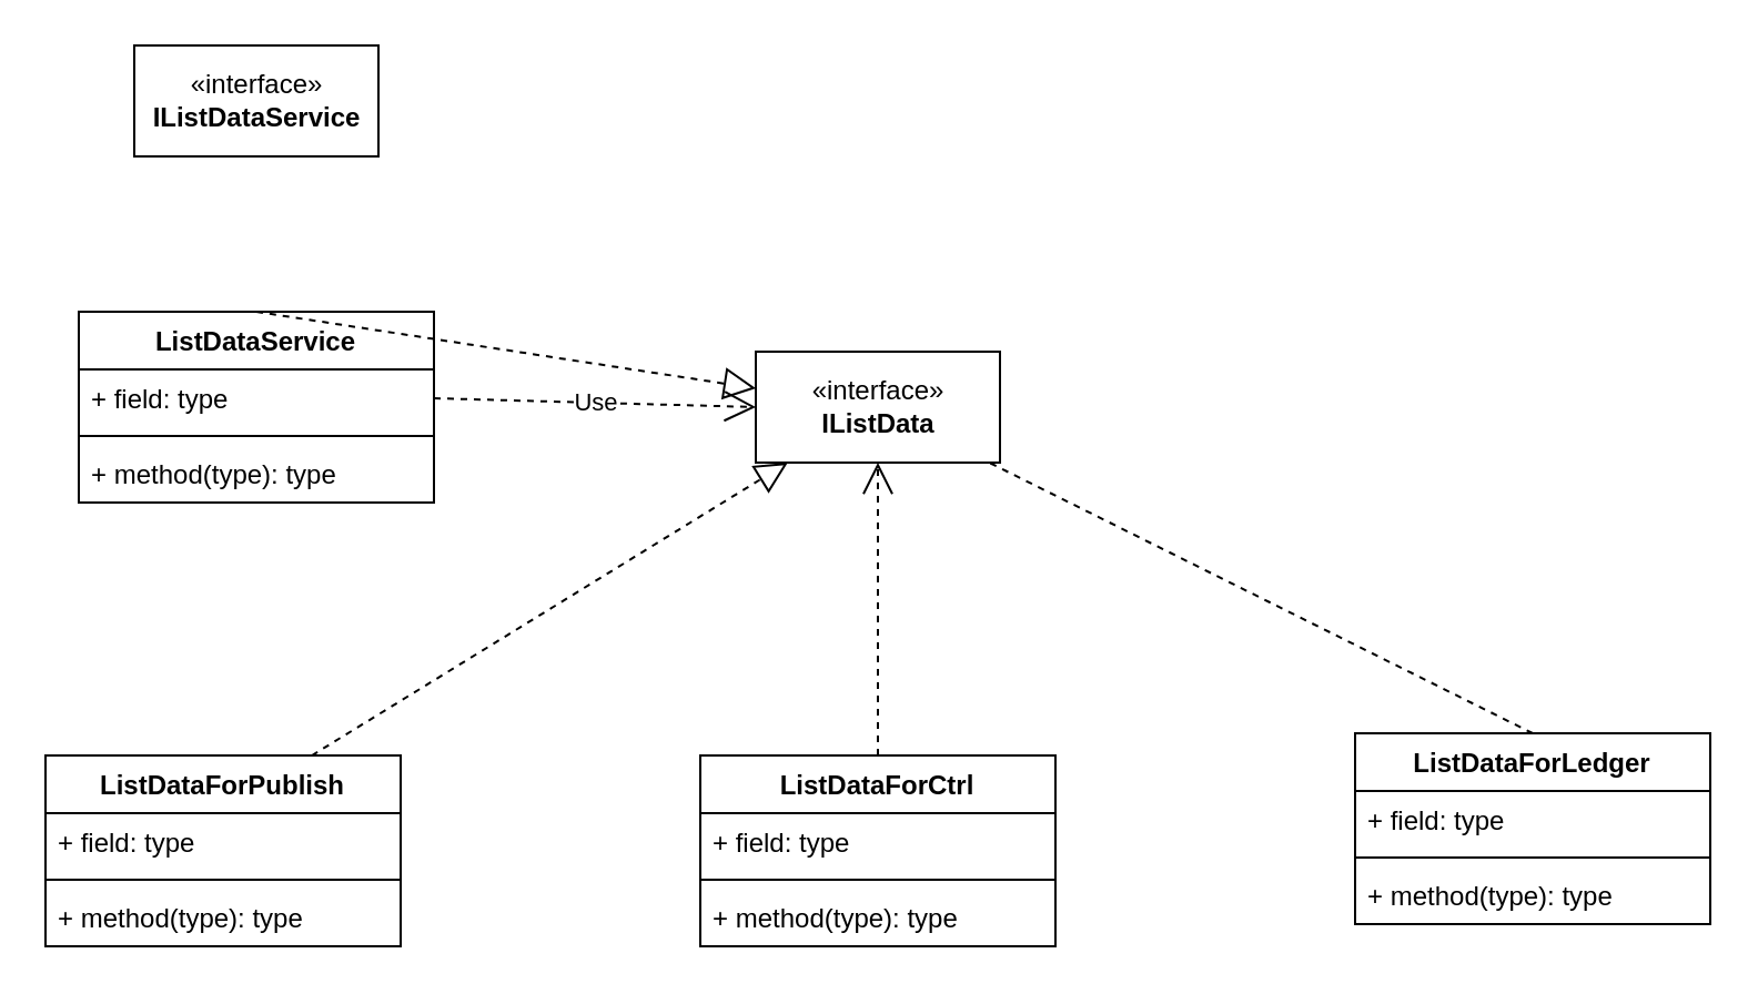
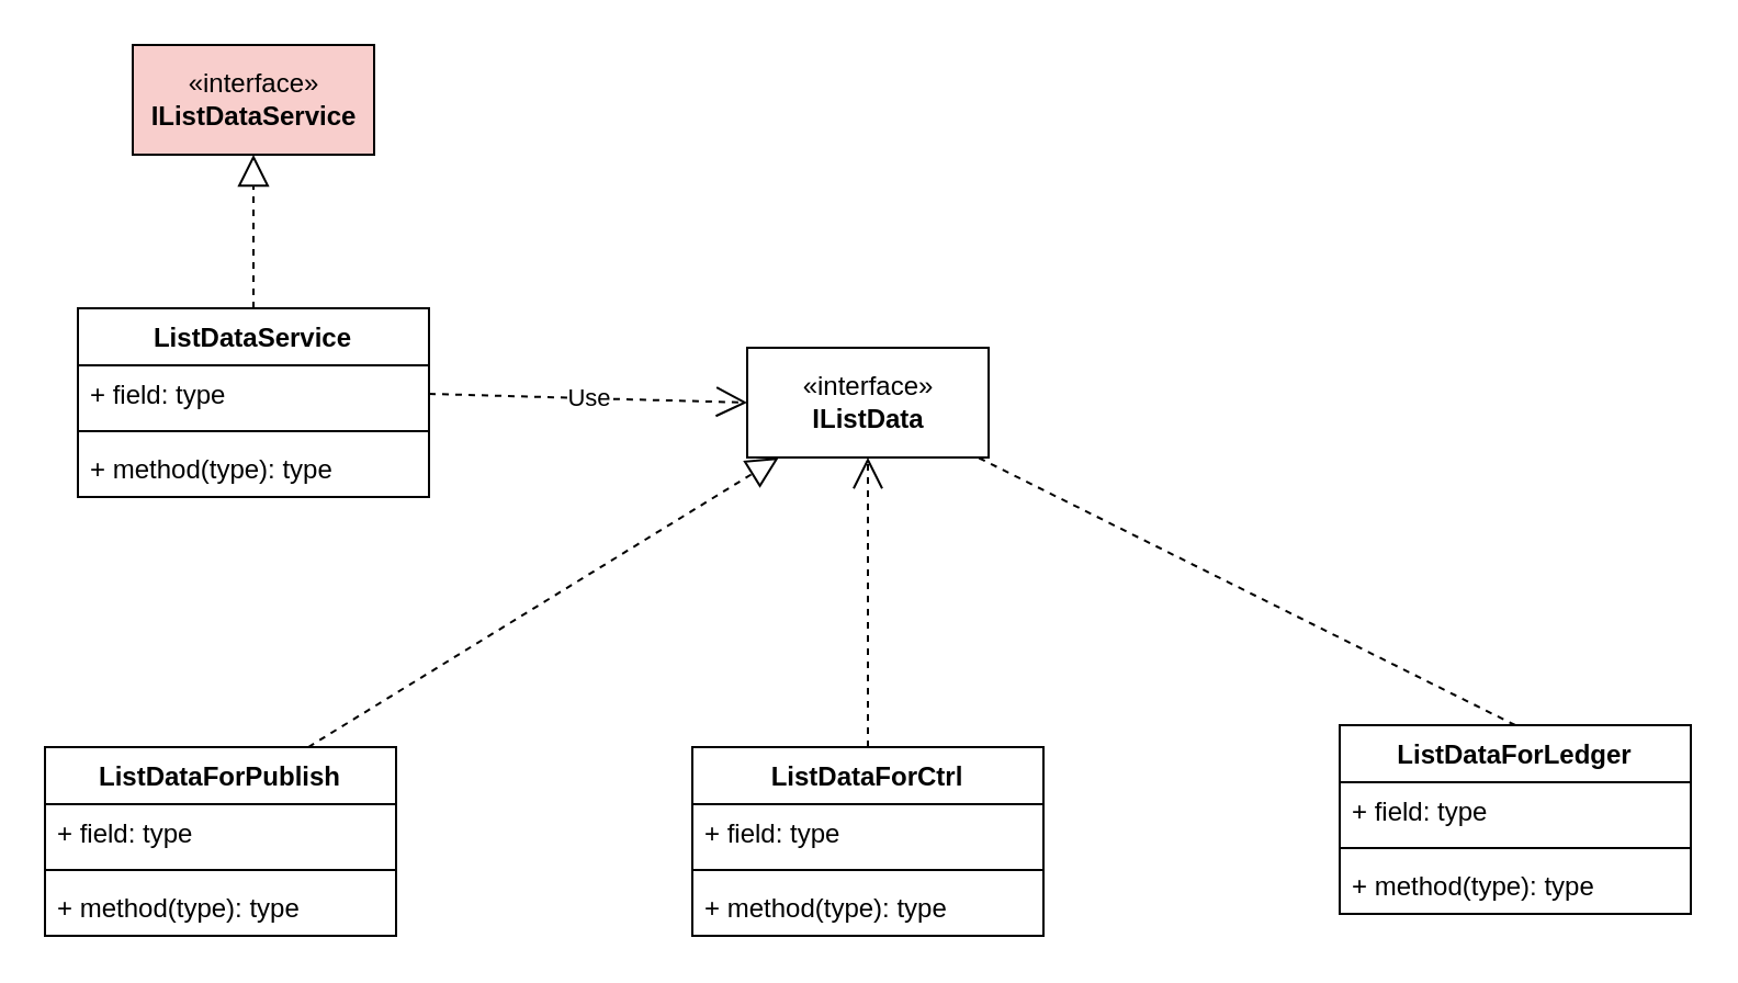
- <mxCell id="18" value="«interface»&lt;br&gt;&lt;b&gt;IListDataService&lt;/b&gt;" style="html=1;rounded=0;glass=0;labelBackgroundColor=none;labelBorderColor=none;" vertex="1" parent="1"><mxGeometry x="60" y="20" width="110" height="50" as="geometry" /></mxCell>
+ <mxCell id="18" value="«interface»&lt;br&gt;&lt;b&gt;IListDataService&lt;/b&gt;" style="html=1;rounded=0;glass=0;labelBackgroundColor=none;labelBorderColor=none;fillColor=#f8cecc;" vertex="1" parent="1"><mxGeometry x="60" y="20" width="110" height="50" as="geometry" /></mxCell>
- <mxCell id="23" value="" style="endArrow=block;dashed=1;endFill=0;endSize=12;html=1;rounded=0;exitX=0.5;exitY=0;exitDx=0;exitDy=0;" edge="1" parent="1" source="19" target="2"><mxGeometry width="160" relative="1" as="geometry"><mxPoint x="300" y="60" as="sourcePoint" /><mxPoint x="460" y="60" as="targetPoint" /></mxGeometry></mxCell>
+ <mxCell id="23" value="" style="endArrow=block;dashed=1;endFill=0;endSize=12;html=1;rounded=0;exitX=0.5;exitY=0;exitDx=0;exitDy=0;" edge="1" parent="1" source="19" target="18"><mxGeometry width="160" relative="1" as="geometry"><mxPoint x="300" y="60" as="sourcePoint" /><mxPoint x="460" y="60" as="targetPoint" /></mxGeometry></mxCell>
